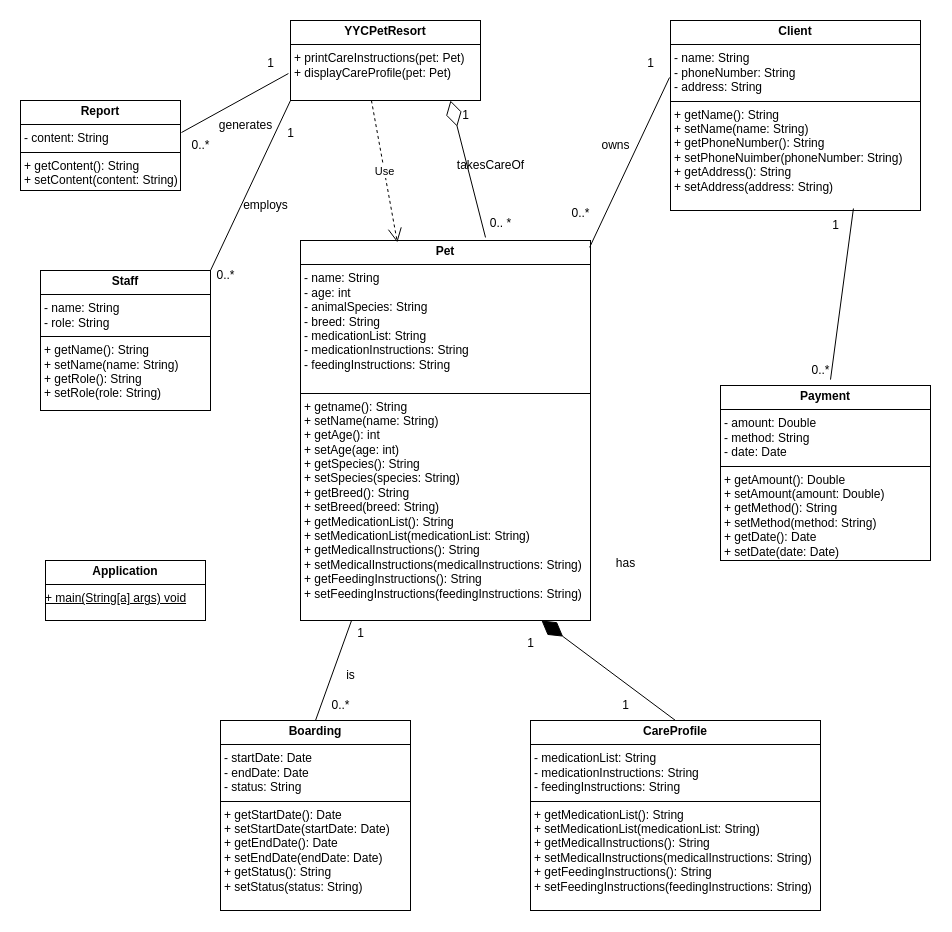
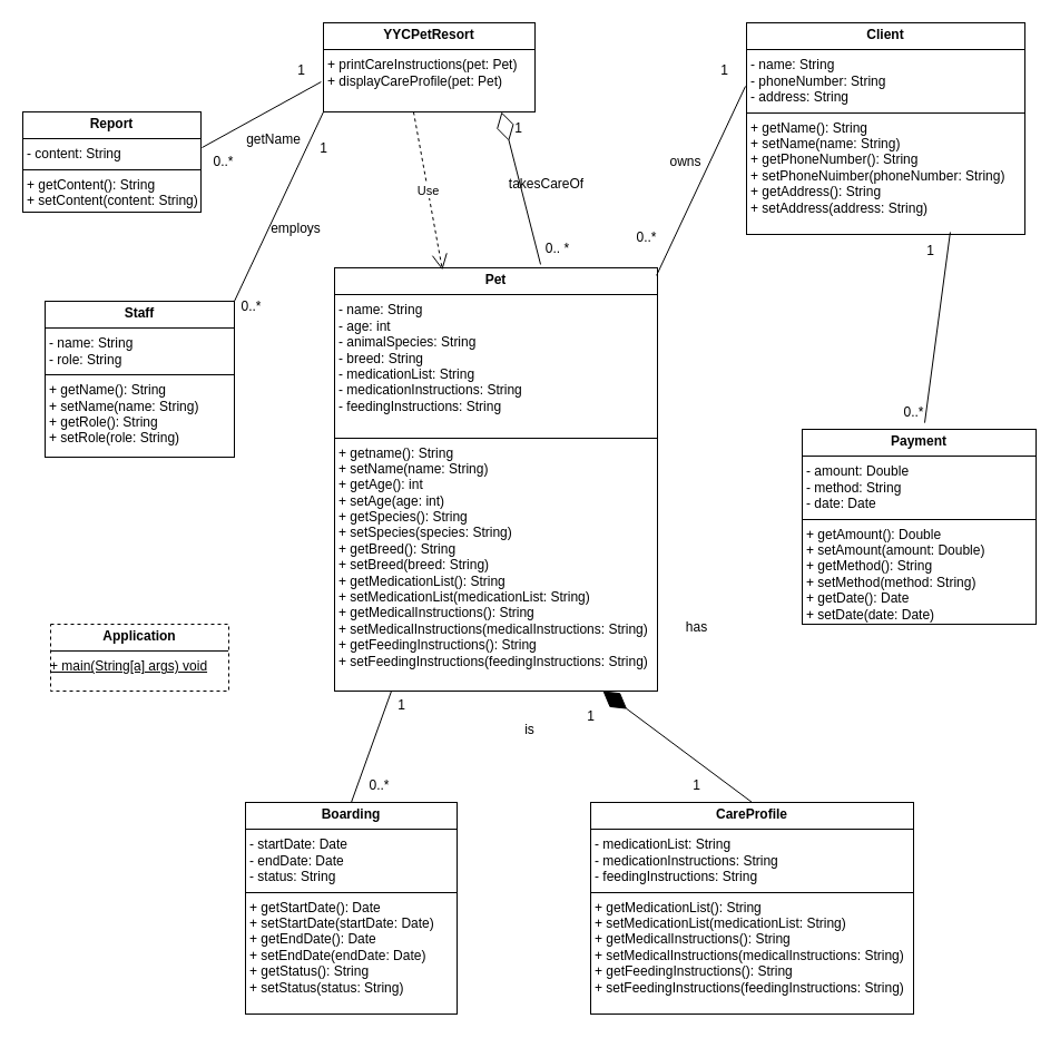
- <mxCell id="16" value="generates" style="text;html=1;align=center;verticalAlign=middle;resizable=0;points=[];autosize=1;strokeColor=none;fillColor=none;" vertex="1" parent="1"><mxGeometry x="205" y="110" width="80" height="30" as="geometry" /></mxCell>
+ <mxCell id="16" value="getName" style="text;html=1;align=center;verticalAlign=middle;resizable=0;points=[];autosize=1;strokeColor=none;fillColor=none;" vertex="1" parent="1"><mxGeometry x="205" y="110" width="80" height="30" as="geometry" /></mxCell>
- <mxCell id="9" value="&lt;p style=&quot;margin:0px;margin-top:4px;text-align:center;&quot;&gt;&lt;b&gt;Application&lt;/b&gt;&lt;/p&gt;&lt;hr size=&quot;1&quot; style=&quot;border-style:solid;&quot;&gt;&lt;div style=&quot;height:2px;&quot;&gt;&lt;u&gt;+ main(String[a] args) void&lt;/u&gt;&lt;/div&gt;" style="verticalAlign=top;align=left;overflow=fill;html=1;whiteSpace=wrap;" vertex="1" parent="1"><mxGeometry x="45" y="560" width="160" height="60" as="geometry" /></mxCell>
+ <mxCell id="9" value="&lt;p style=&quot;margin:0px;margin-top:4px;text-align:center;&quot;&gt;&lt;b&gt;Application&lt;/b&gt;&lt;/p&gt;&lt;hr size=&quot;1&quot; style=&quot;border-style:solid;&quot;&gt;&lt;div style=&quot;height:2px;&quot;&gt;&lt;u&gt;+ main(String[a] args) void&lt;/u&gt;&lt;/div&gt;" style="verticalAlign=top;align=left;overflow=fill;html=1;whiteSpace=wrap;dashed=1;" vertex="1" parent="1"><mxGeometry x="45" y="560" width="160" height="60" as="geometry" /></mxCell>
- <mxCell id="32" value="is" style="text;html=1;align=center;verticalAlign=middle;resizable=0;points=[];autosize=1;strokeColor=none;fillColor=none;" vertex="1" parent="1"><mxGeometry x="335" y="660" width="30" height="30" as="geometry" /></mxCell>
+ <mxCell id="32" value="is" style="text;html=1;align=center;verticalAlign=middle;resizable=0;points=[];autosize=1;strokeColor=none;fillColor=none;" vertex="1" parent="1"><mxGeometry x="460" y="640" width="30" height="30" as="geometry" /></mxCell>
